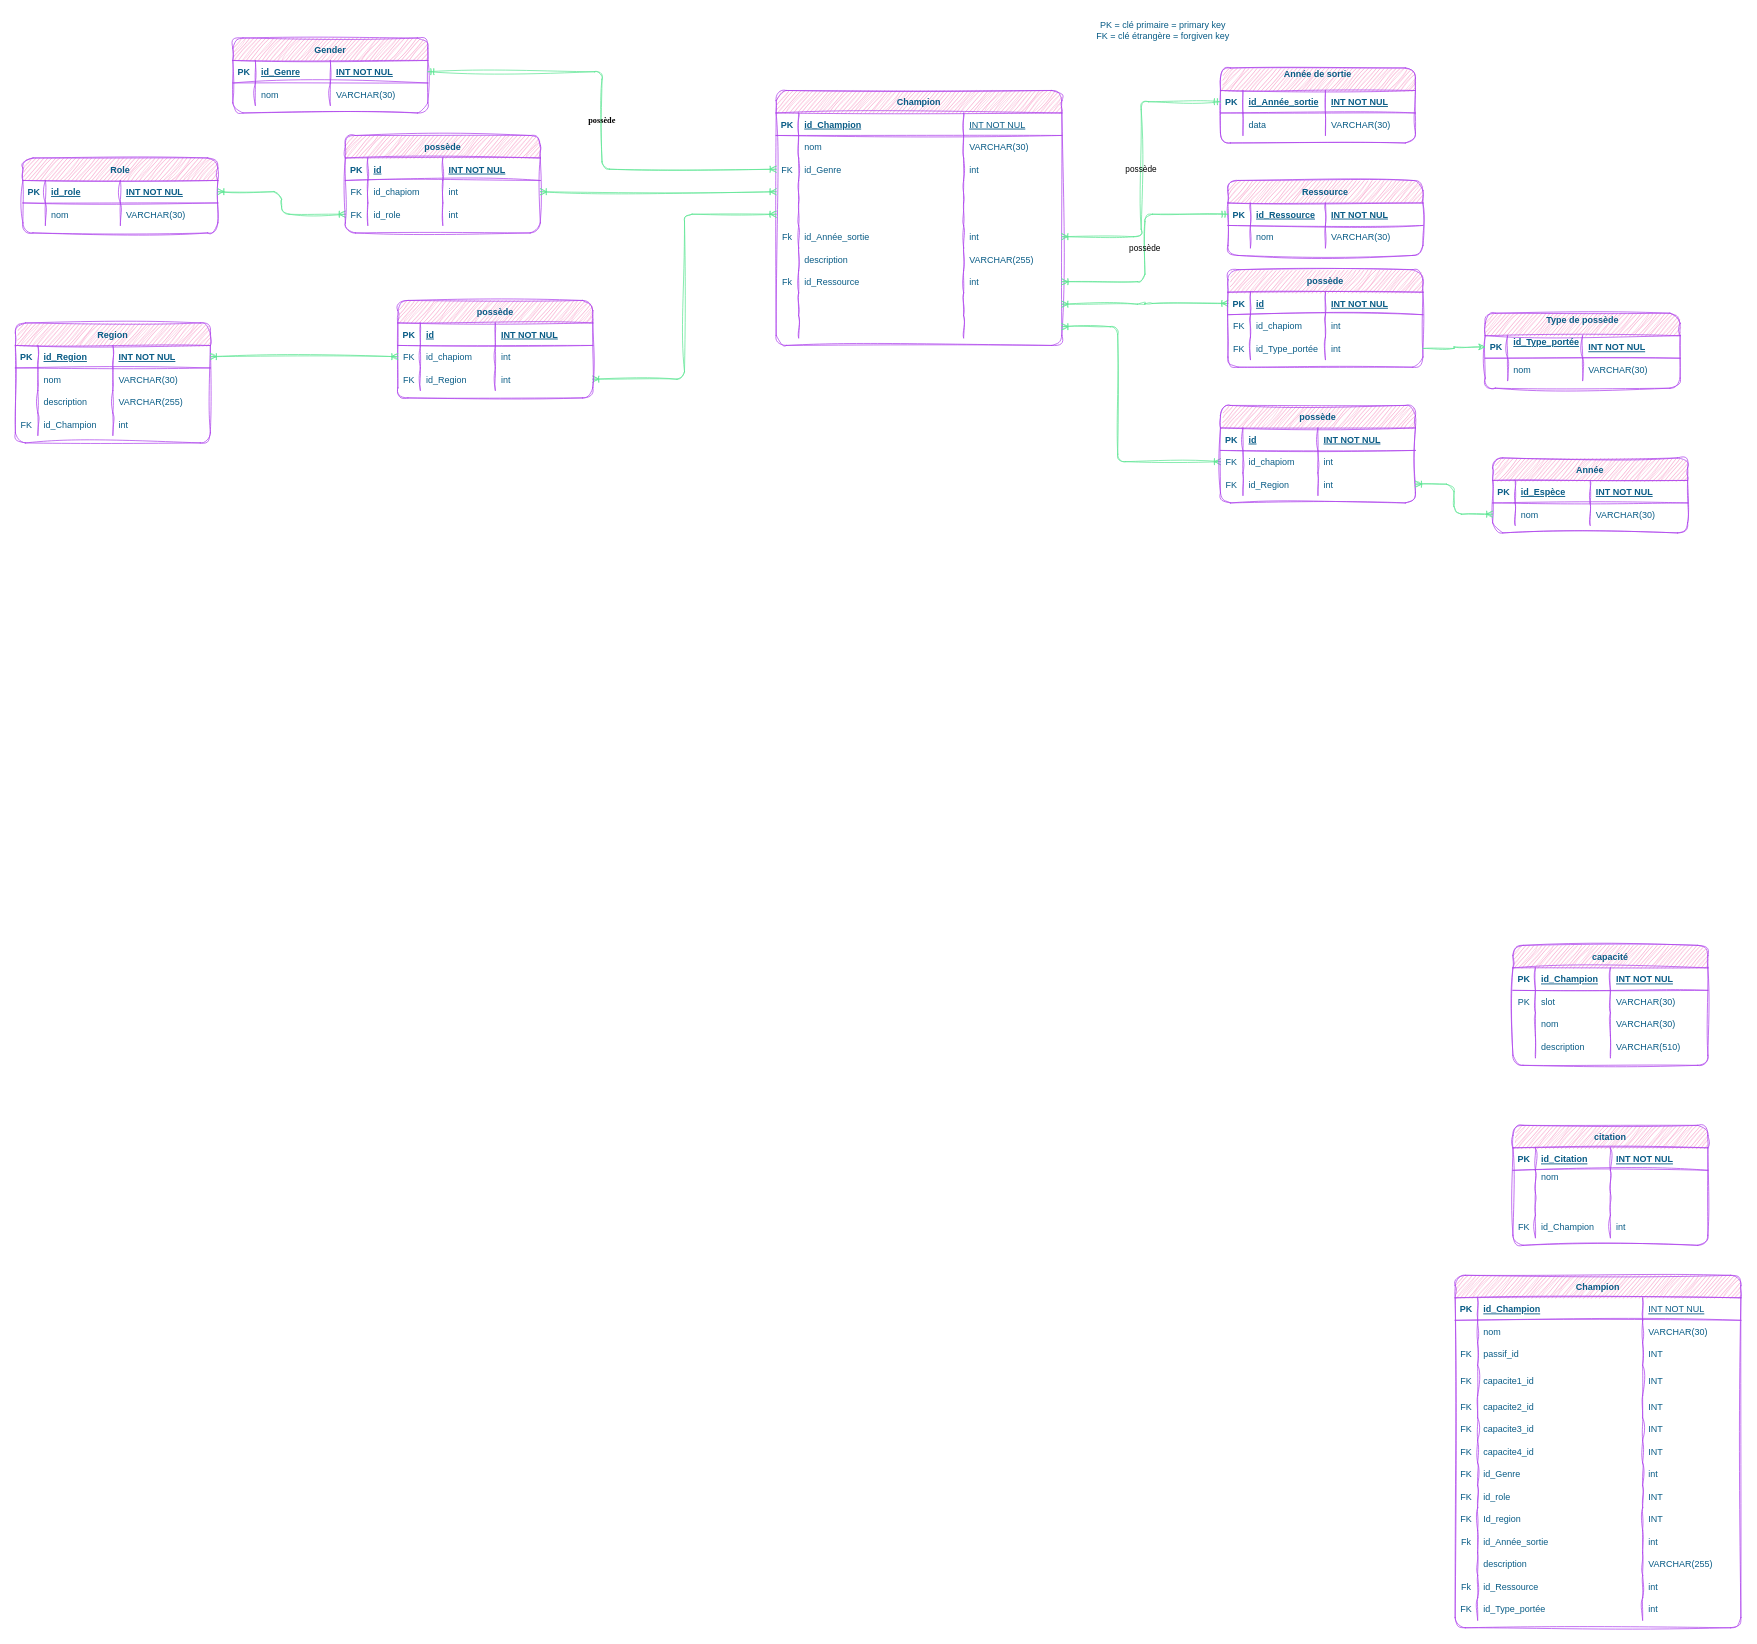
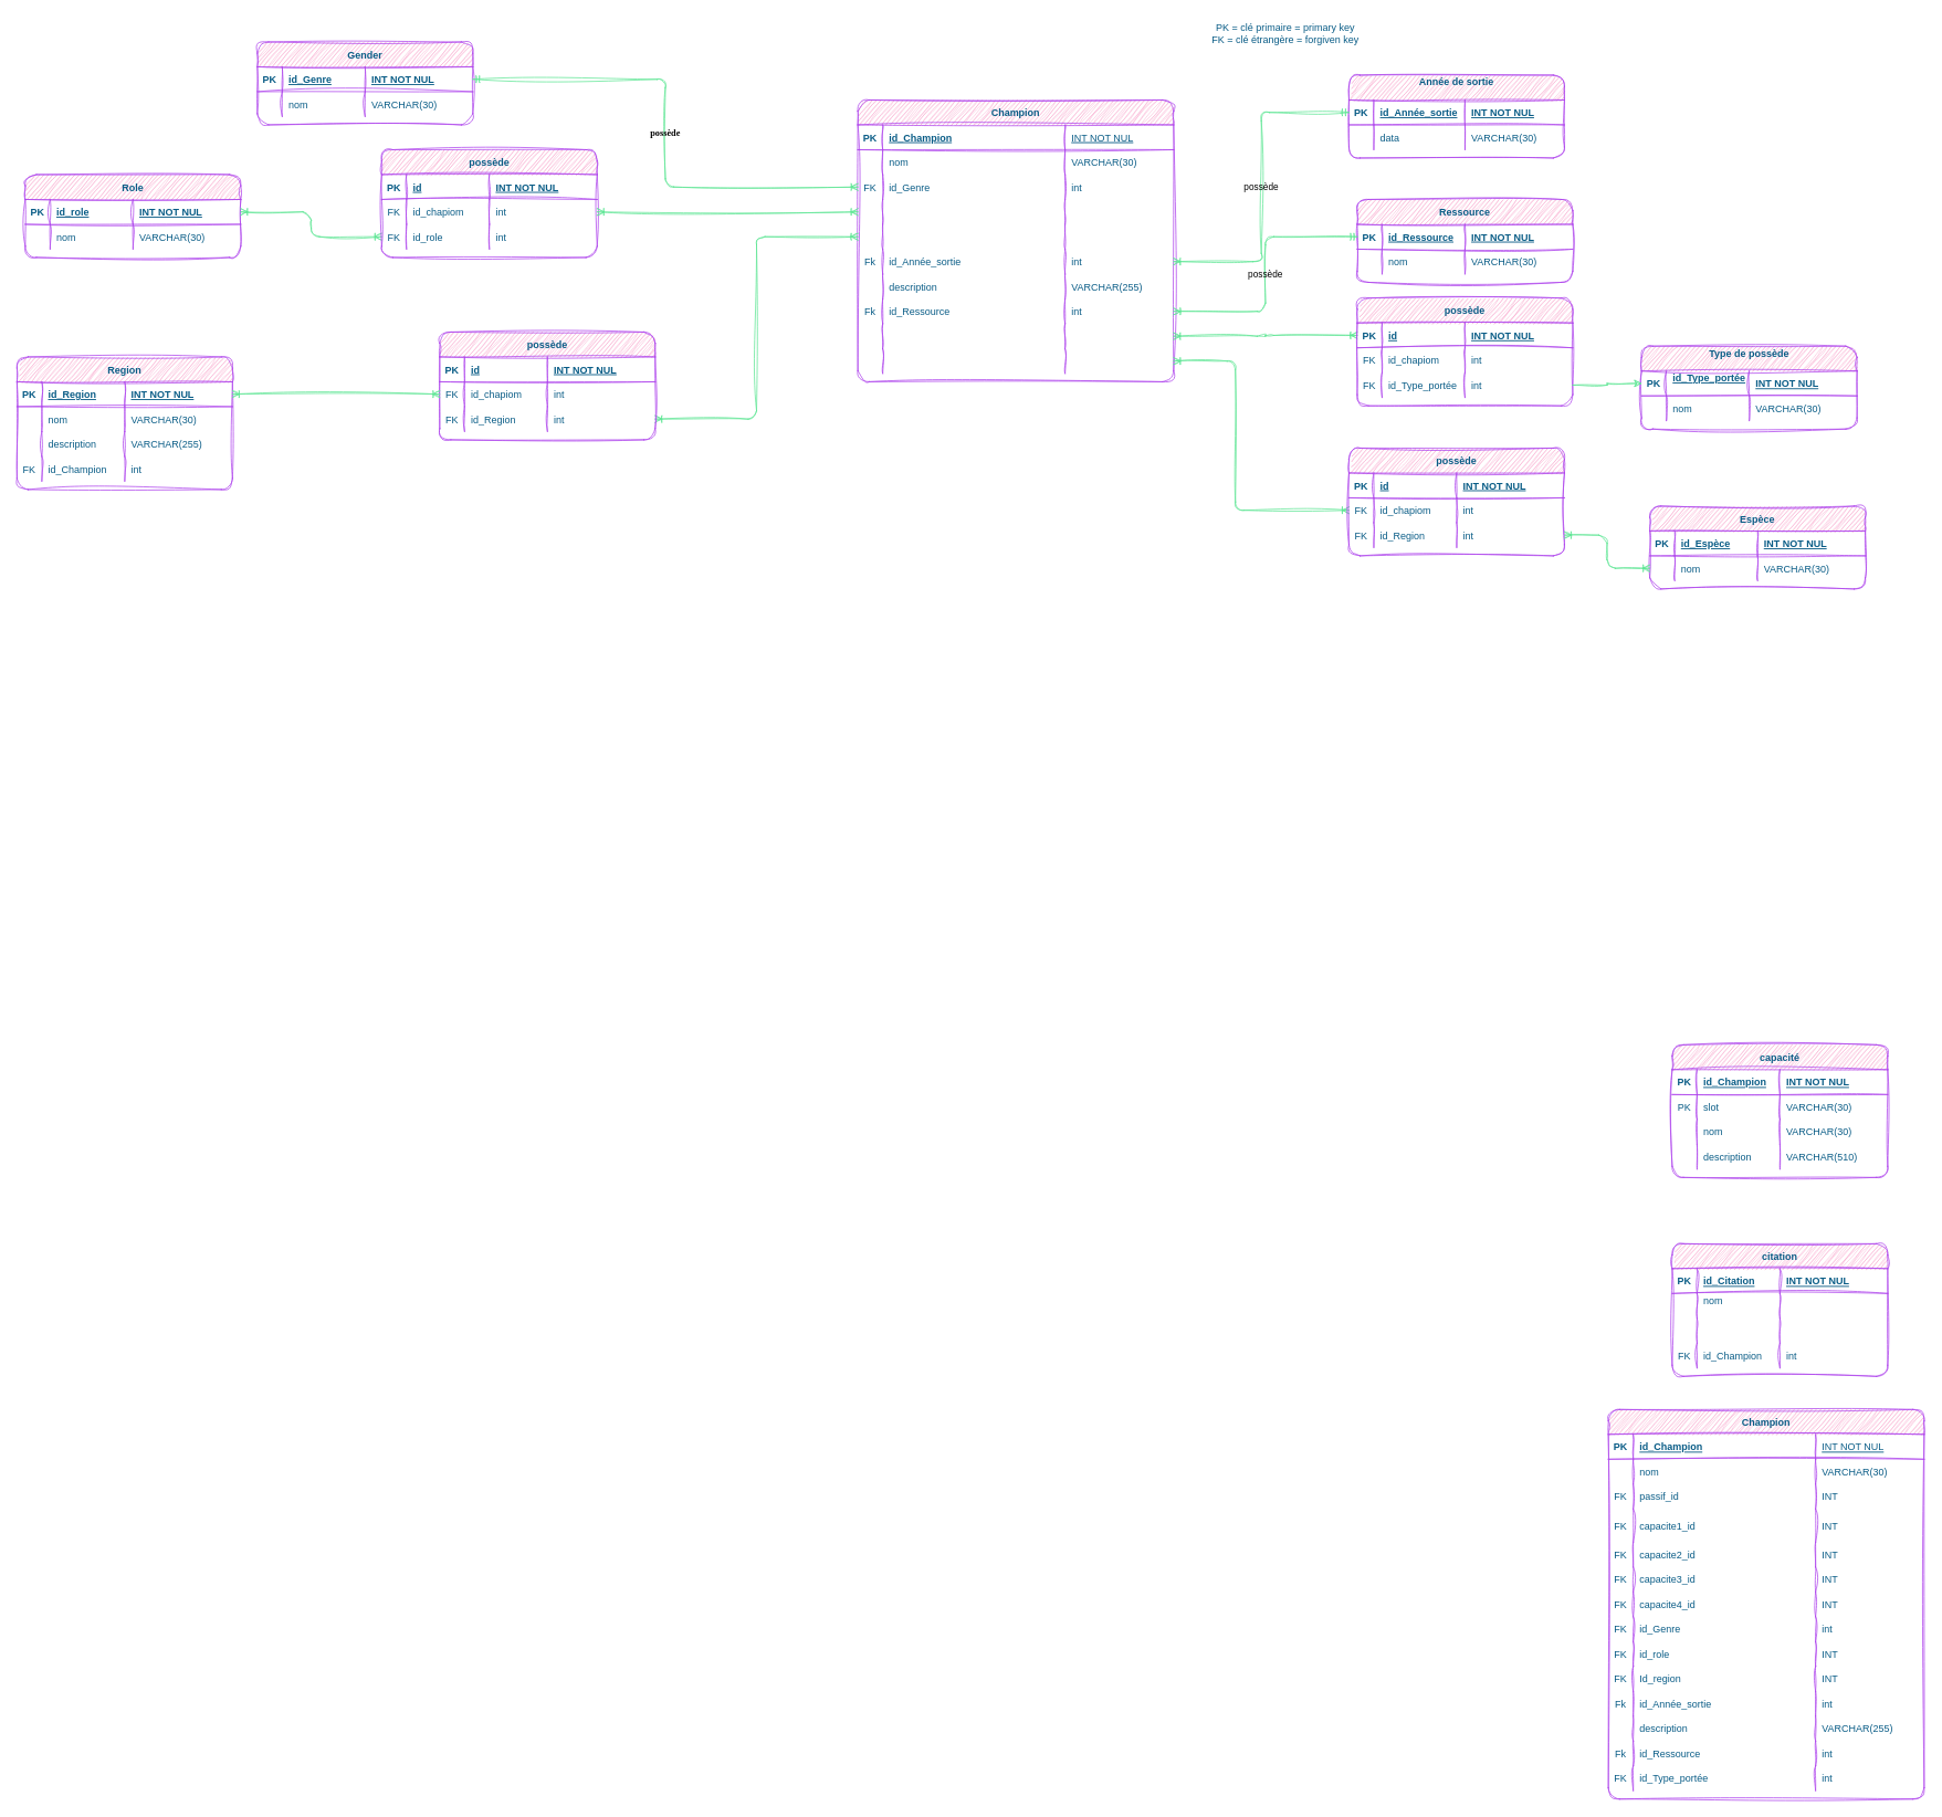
- <mxCell id="97" value="Année" style="shape=table;startSize=30;container=1;collapsible=1;childLayout=tableLayout;fixedRows=1;rowLines=0;fontStyle=1;align=center;resizeLast=1;rounded=1;labelBackgroundColor=none;fillColor=#F694C1;strokeColor=#AF45ED;fontColor=#095C86;sketch=1;curveFitting=1;jiggle=2;" vertex="1" parent="1"><mxGeometry x="1990" y="610" width="260" height="100" as="geometry" /></mxCell>
+ <mxCell id="97" value="Espèce" style="shape=table;startSize=30;container=1;collapsible=1;childLayout=tableLayout;fixedRows=1;rowLines=0;fontStyle=1;align=center;resizeLast=1;rounded=1;labelBackgroundColor=none;fillColor=#F694C1;strokeColor=#AF45ED;fontColor=#095C86;sketch=1;curveFitting=1;jiggle=2;" vertex="1" parent="1"><mxGeometry x="1990" y="610" width="260" height="100" as="geometry" /></mxCell>
